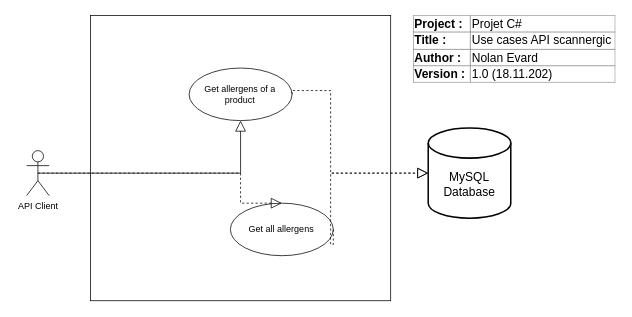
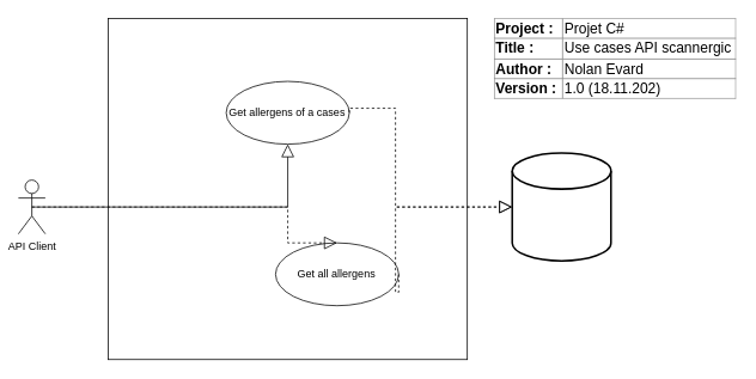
- <mxCell id="7" value="Get allergens of a product" style="ellipse;whiteSpace=wrap;html=1;fillColor=none;" vertex="1" parent="1"><mxGeometry x="251.43" y="90" width="137.14" height="70" as="geometry" /></mxCell>
+ <mxCell id="7" value="Get allergens of a cases" style="ellipse;whiteSpace=wrap;html=1;fillColor=none;" vertex="1" parent="1"><mxGeometry x="251.43" y="90" width="137.14" height="70" as="geometry" /></mxCell>
- <mxCell id="2" value="API Client" style="shape=umlActor;html=1;verticalLabelPosition=bottom;verticalAlign=top;align=center;" vertex="1" parent="1"><mxGeometry x="35" y="200" width="30" height="60" as="geometry" /></mxCell>
+ <mxCell id="2" value="API Client" style="shape=umlActor;html=1;verticalLabelPosition=bottom;verticalAlign=top;align=center;" vertex="1" parent="1"><mxGeometry x="20" y="200" width="30" height="60" as="geometry" /></mxCell>
- <mxCell id="5" value="&lt;font style=&quot;font-size: 16px&quot;&gt;MySQL&lt;br&gt;Database&lt;br&gt;&lt;/font&gt;" style="text;html=1;strokeColor=none;fillColor=none;align=center;verticalAlign=middle;whiteSpace=wrap;rounded=0;" vertex="1" parent="1"><mxGeometry x="595" y="230" width="60" height="30" as="geometry" /></mxCell>
